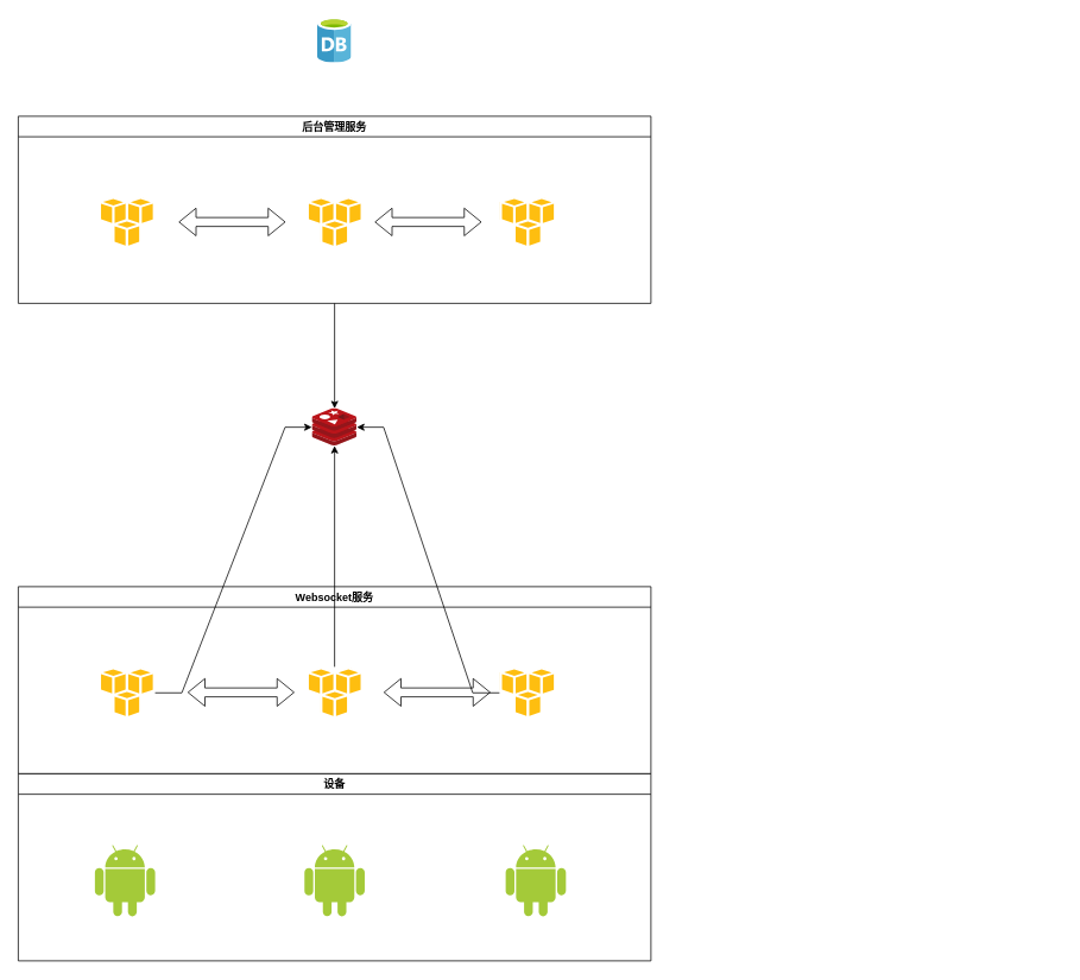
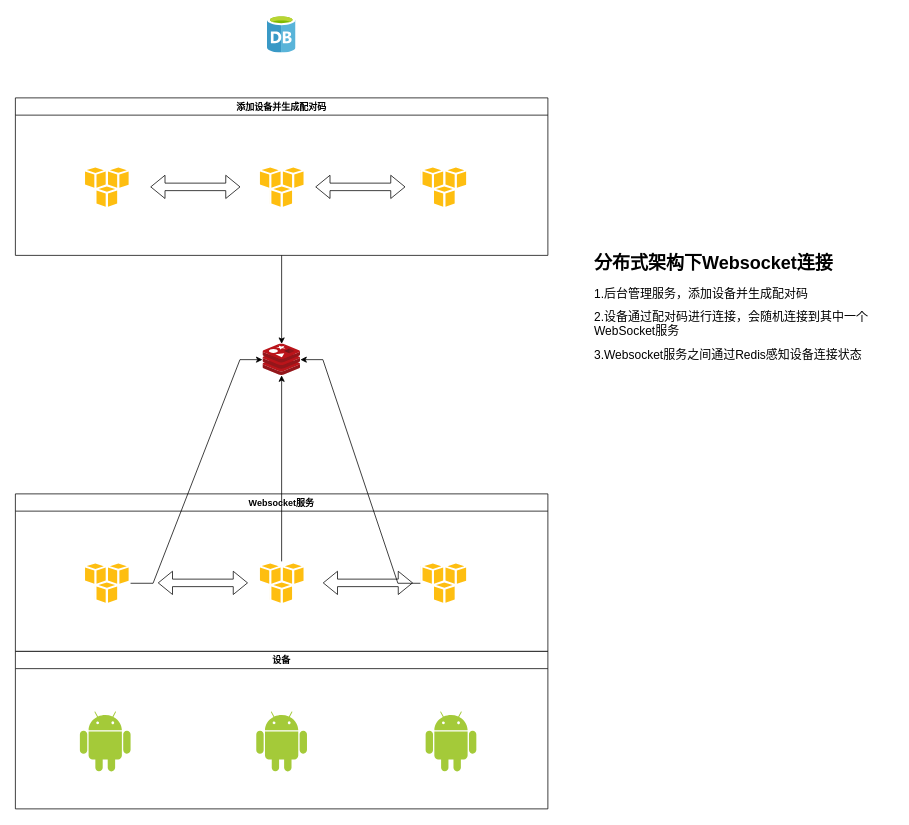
- <mxCell id="17" value="后台管理服务" style="swimlane;whiteSpace=wrap;html=1;" vertex="1" parent="1"><mxGeometry x="20" y="130" width="710" height="210" as="geometry" /></mxCell>
+ <mxCell id="17" value="添加设备并生成配对码" style="swimlane;whiteSpace=wrap;html=1;" vertex="1" parent="1"><mxGeometry x="20" y="130" width="710" height="210" as="geometry" /></mxCell>
+ <mxCell id="24" value="&lt;h1 style=&quot;margin-top: 0px;&quot;&gt;分布式架构下Websocket连接&lt;/h1&gt;&lt;p style=&quot;&quot;&gt;&lt;font size=&quot;3&quot;&gt;1.后台管理服务，添加设备并生成配对码&lt;/font&gt;&lt;/p&gt;&lt;p style=&quot;&quot;&gt;&lt;font size=&quot;3&quot;&gt;2.设备通过配对码进行连接，会随机连接到其中一个WebSocket服务&lt;/font&gt;&lt;/p&gt;&lt;p style=&quot;&quot;&gt;&lt;font size=&quot;3&quot;&gt;3.Websocket服务之间通过Redis感知设备连接状态&lt;/font&gt;&lt;/p&gt;" style="text;html=1;whiteSpace=wrap;overflow=hidden;rounded=0;" vertex="1" parent="1"><mxGeometry x="790" y="330" width="400" height="270" as="geometry" /></mxCell>
